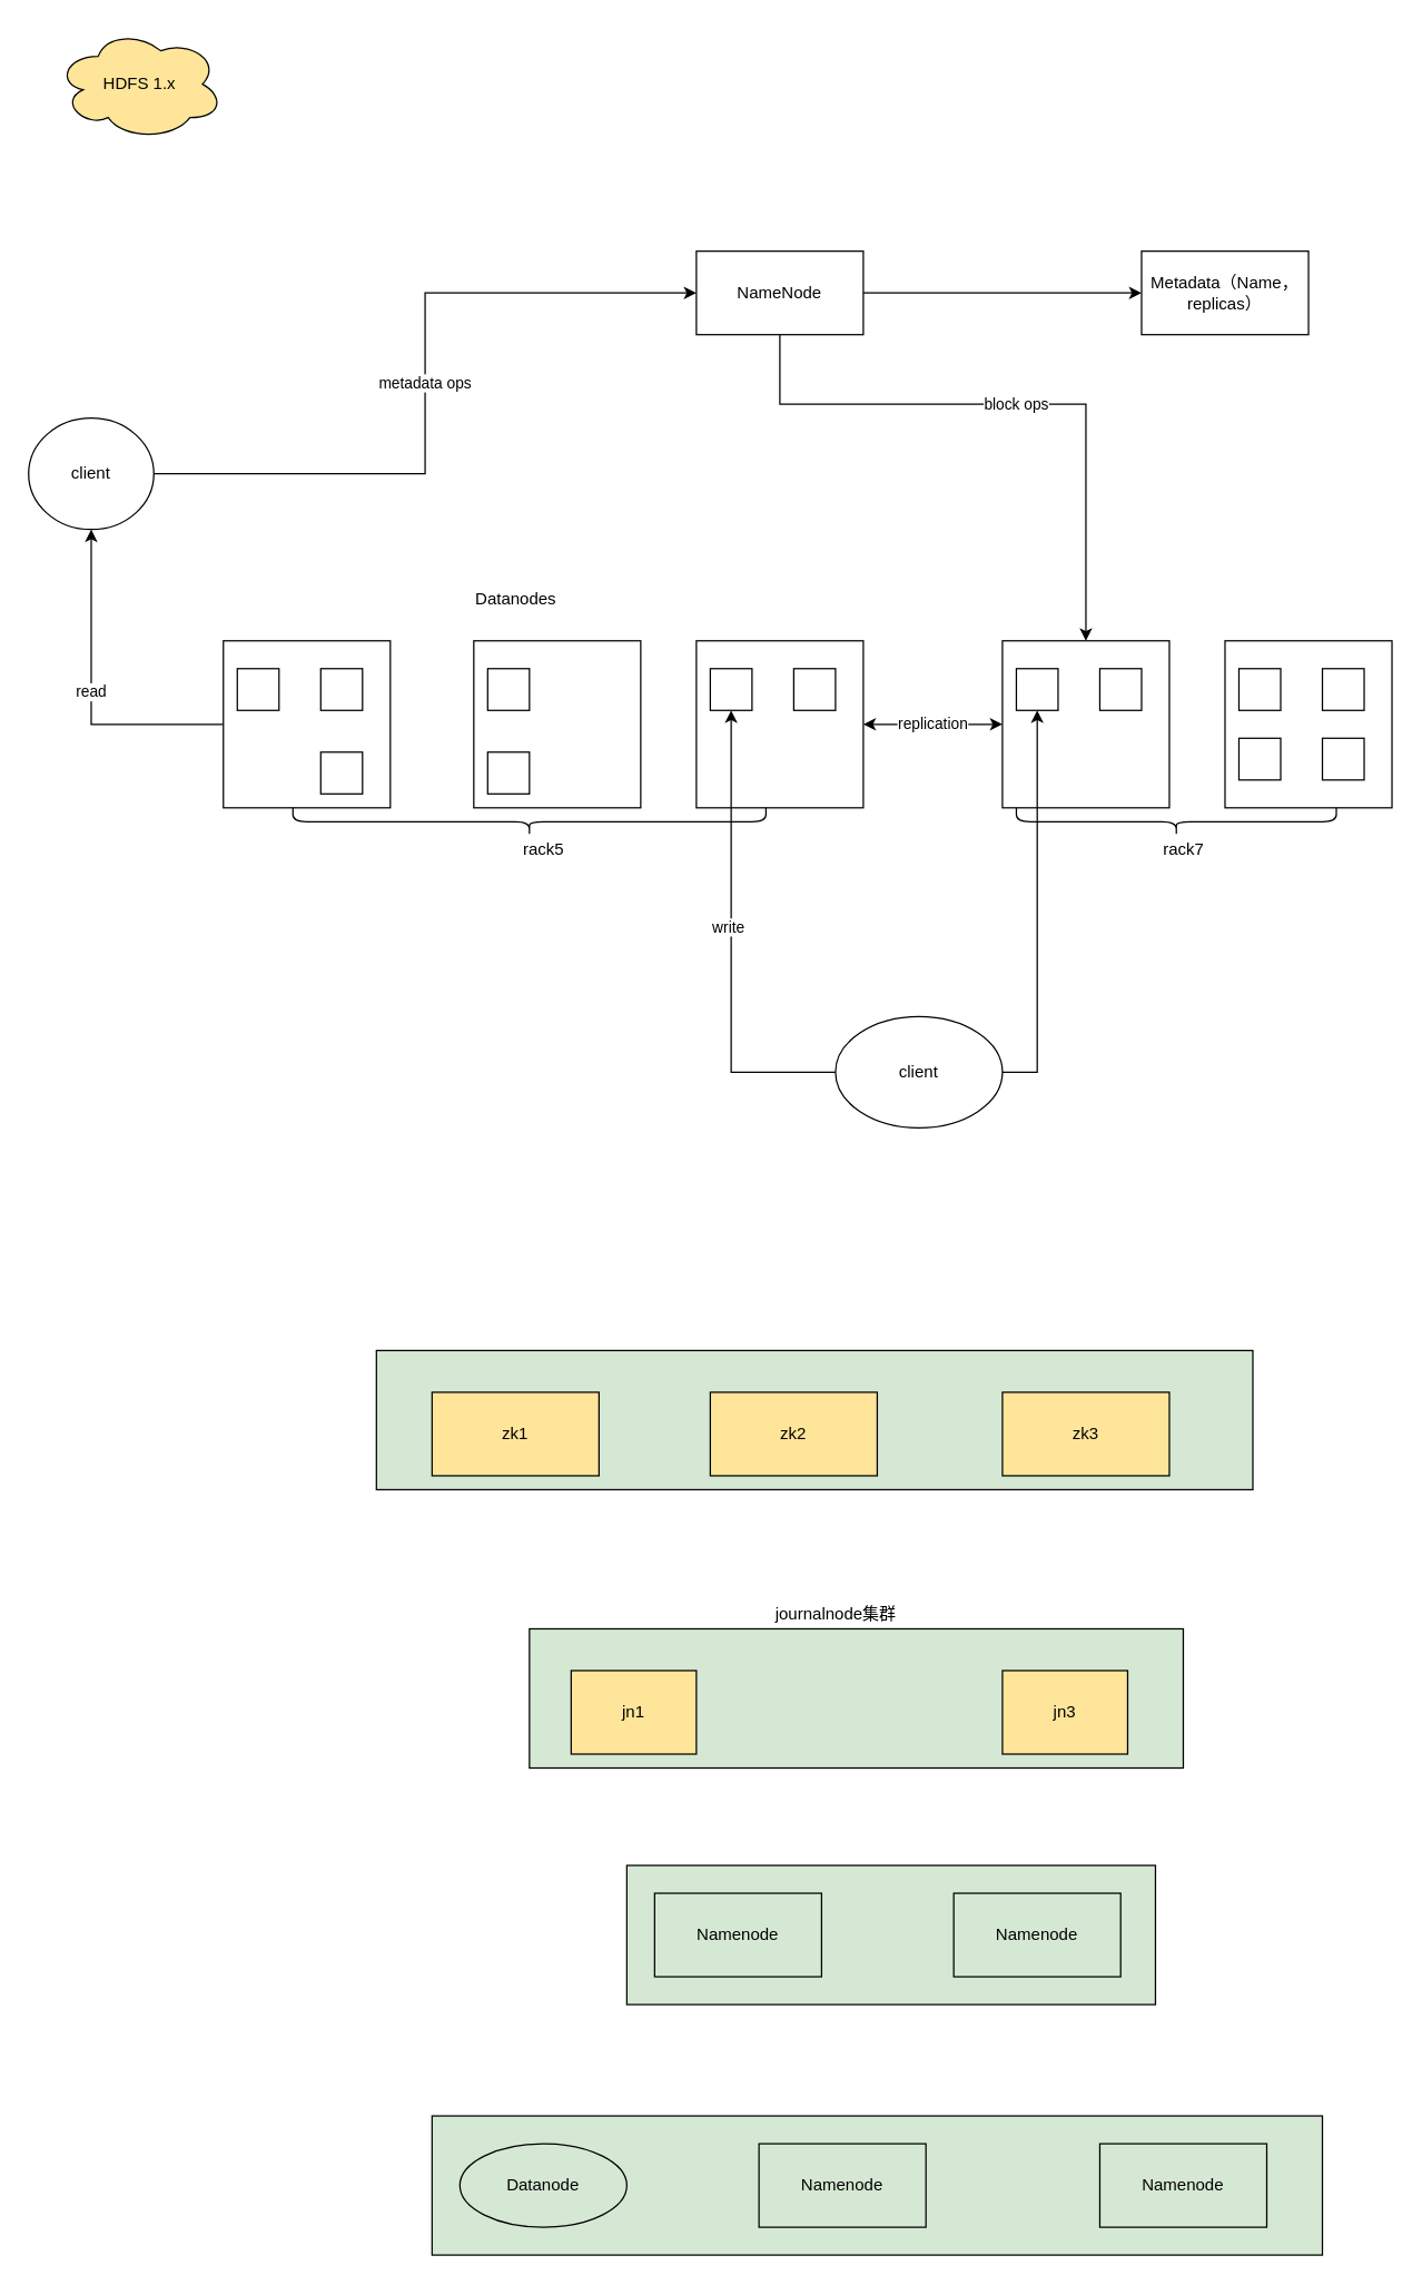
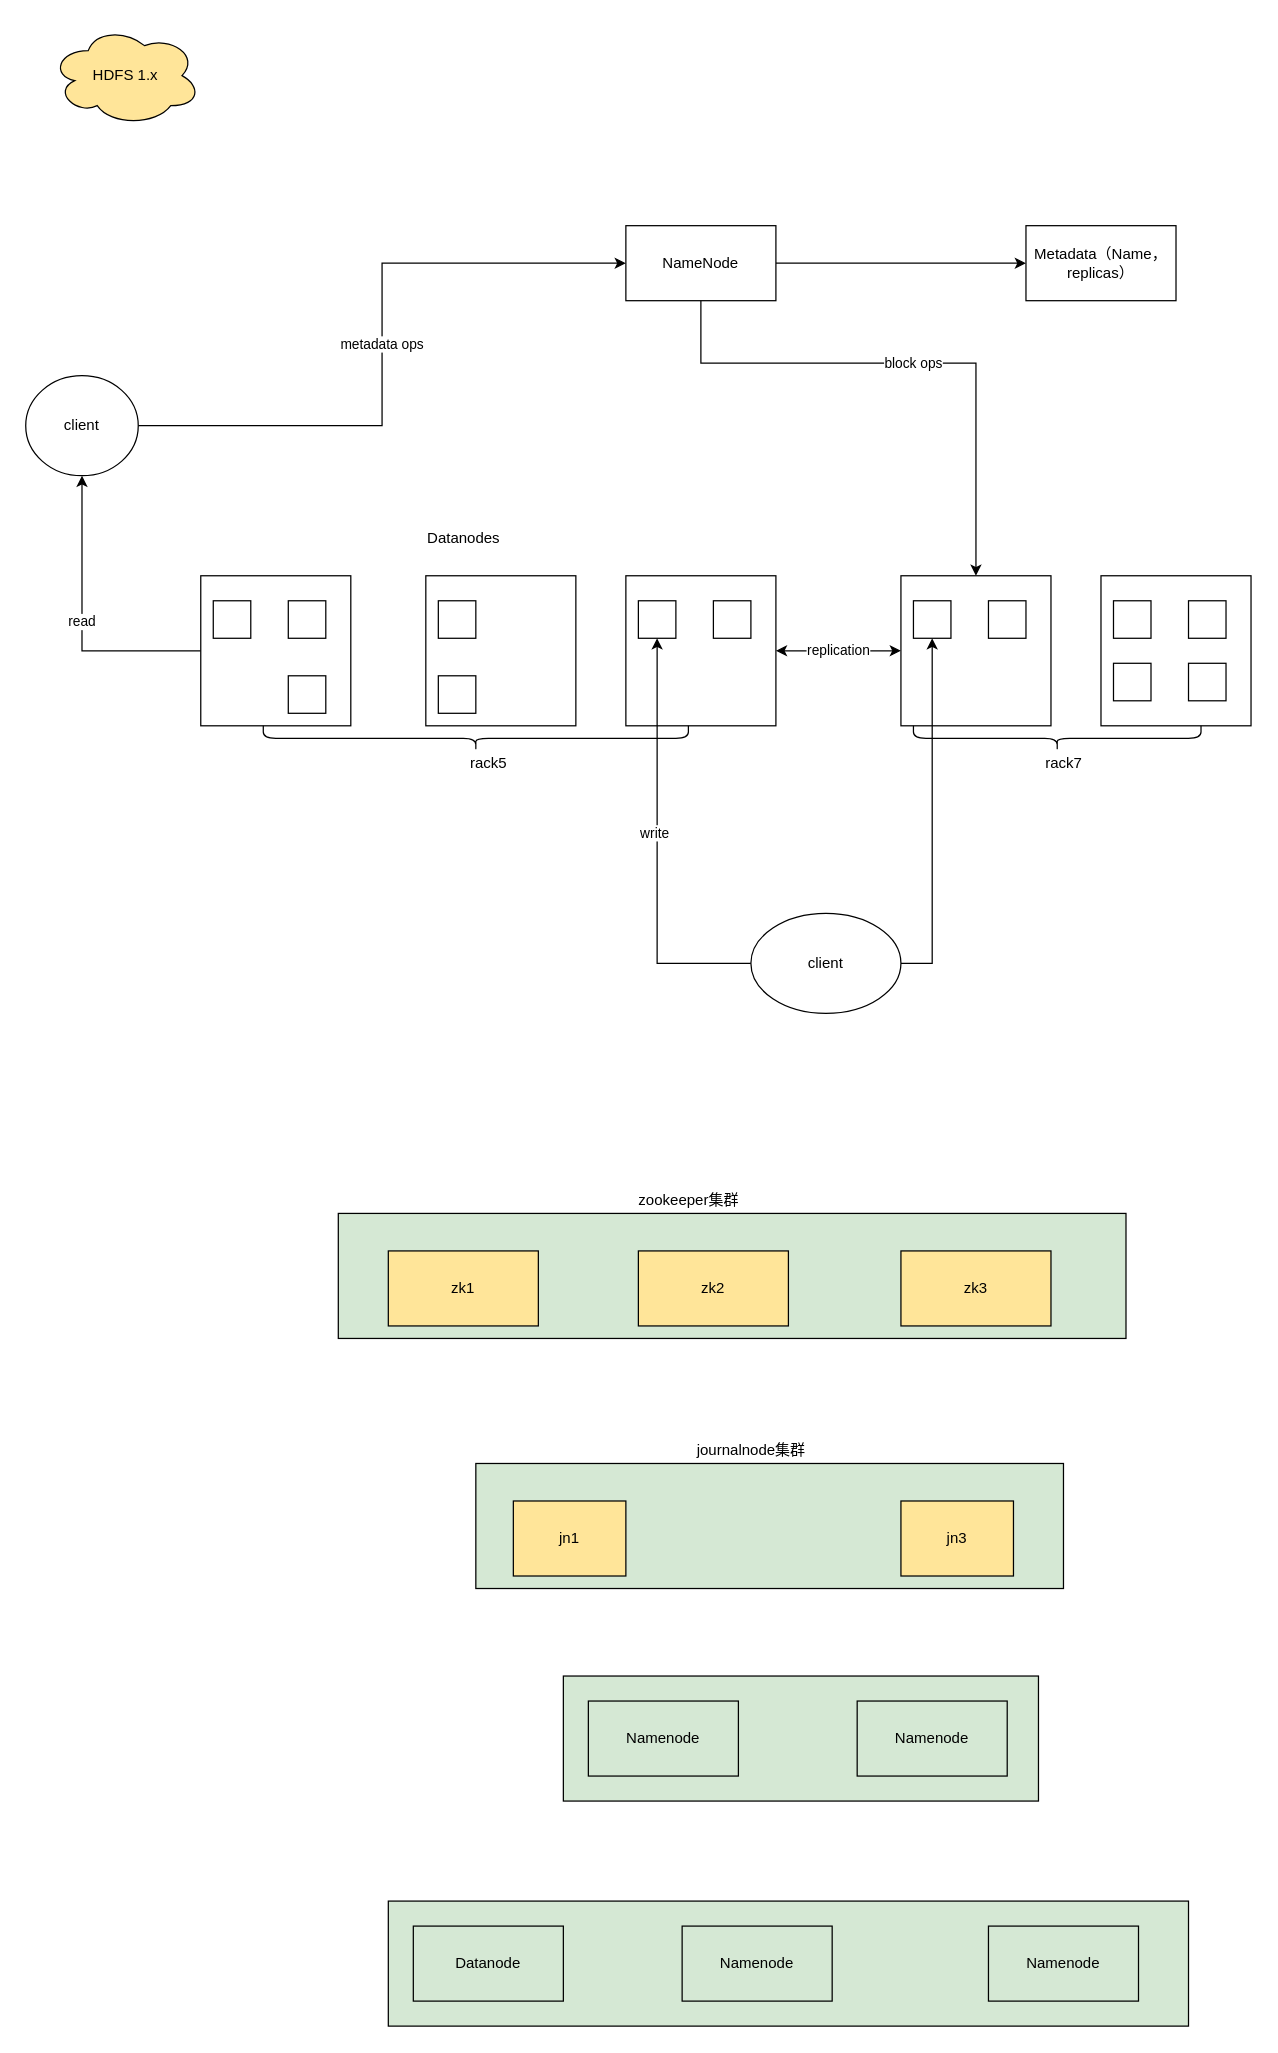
+ <mxCell id="42" value="zookeeper集群" style="text;html=1;align=center;verticalAlign=middle;resizable=0;points=[];autosize=1;" vertex="1" parent="1"><mxGeometry x="500" y="950" width="100" height="20" as="geometry" /></mxCell>
- <mxCell id="51" value="Datanode" style="ellipse;whiteSpace=wrap;html=1;fillColor=#D5E8D4;" vertex="1" parent="1"><mxGeometry x="330" y="1540" width="120" height="60" as="geometry" /></mxCell>
+ <mxCell id="51" value="Datanode" style="rounded=0;whiteSpace=wrap;html=1;fillColor=#D5E8D4;" vertex="1" parent="1"><mxGeometry x="330" y="1540" width="120" height="60" as="geometry" /></mxCell>
